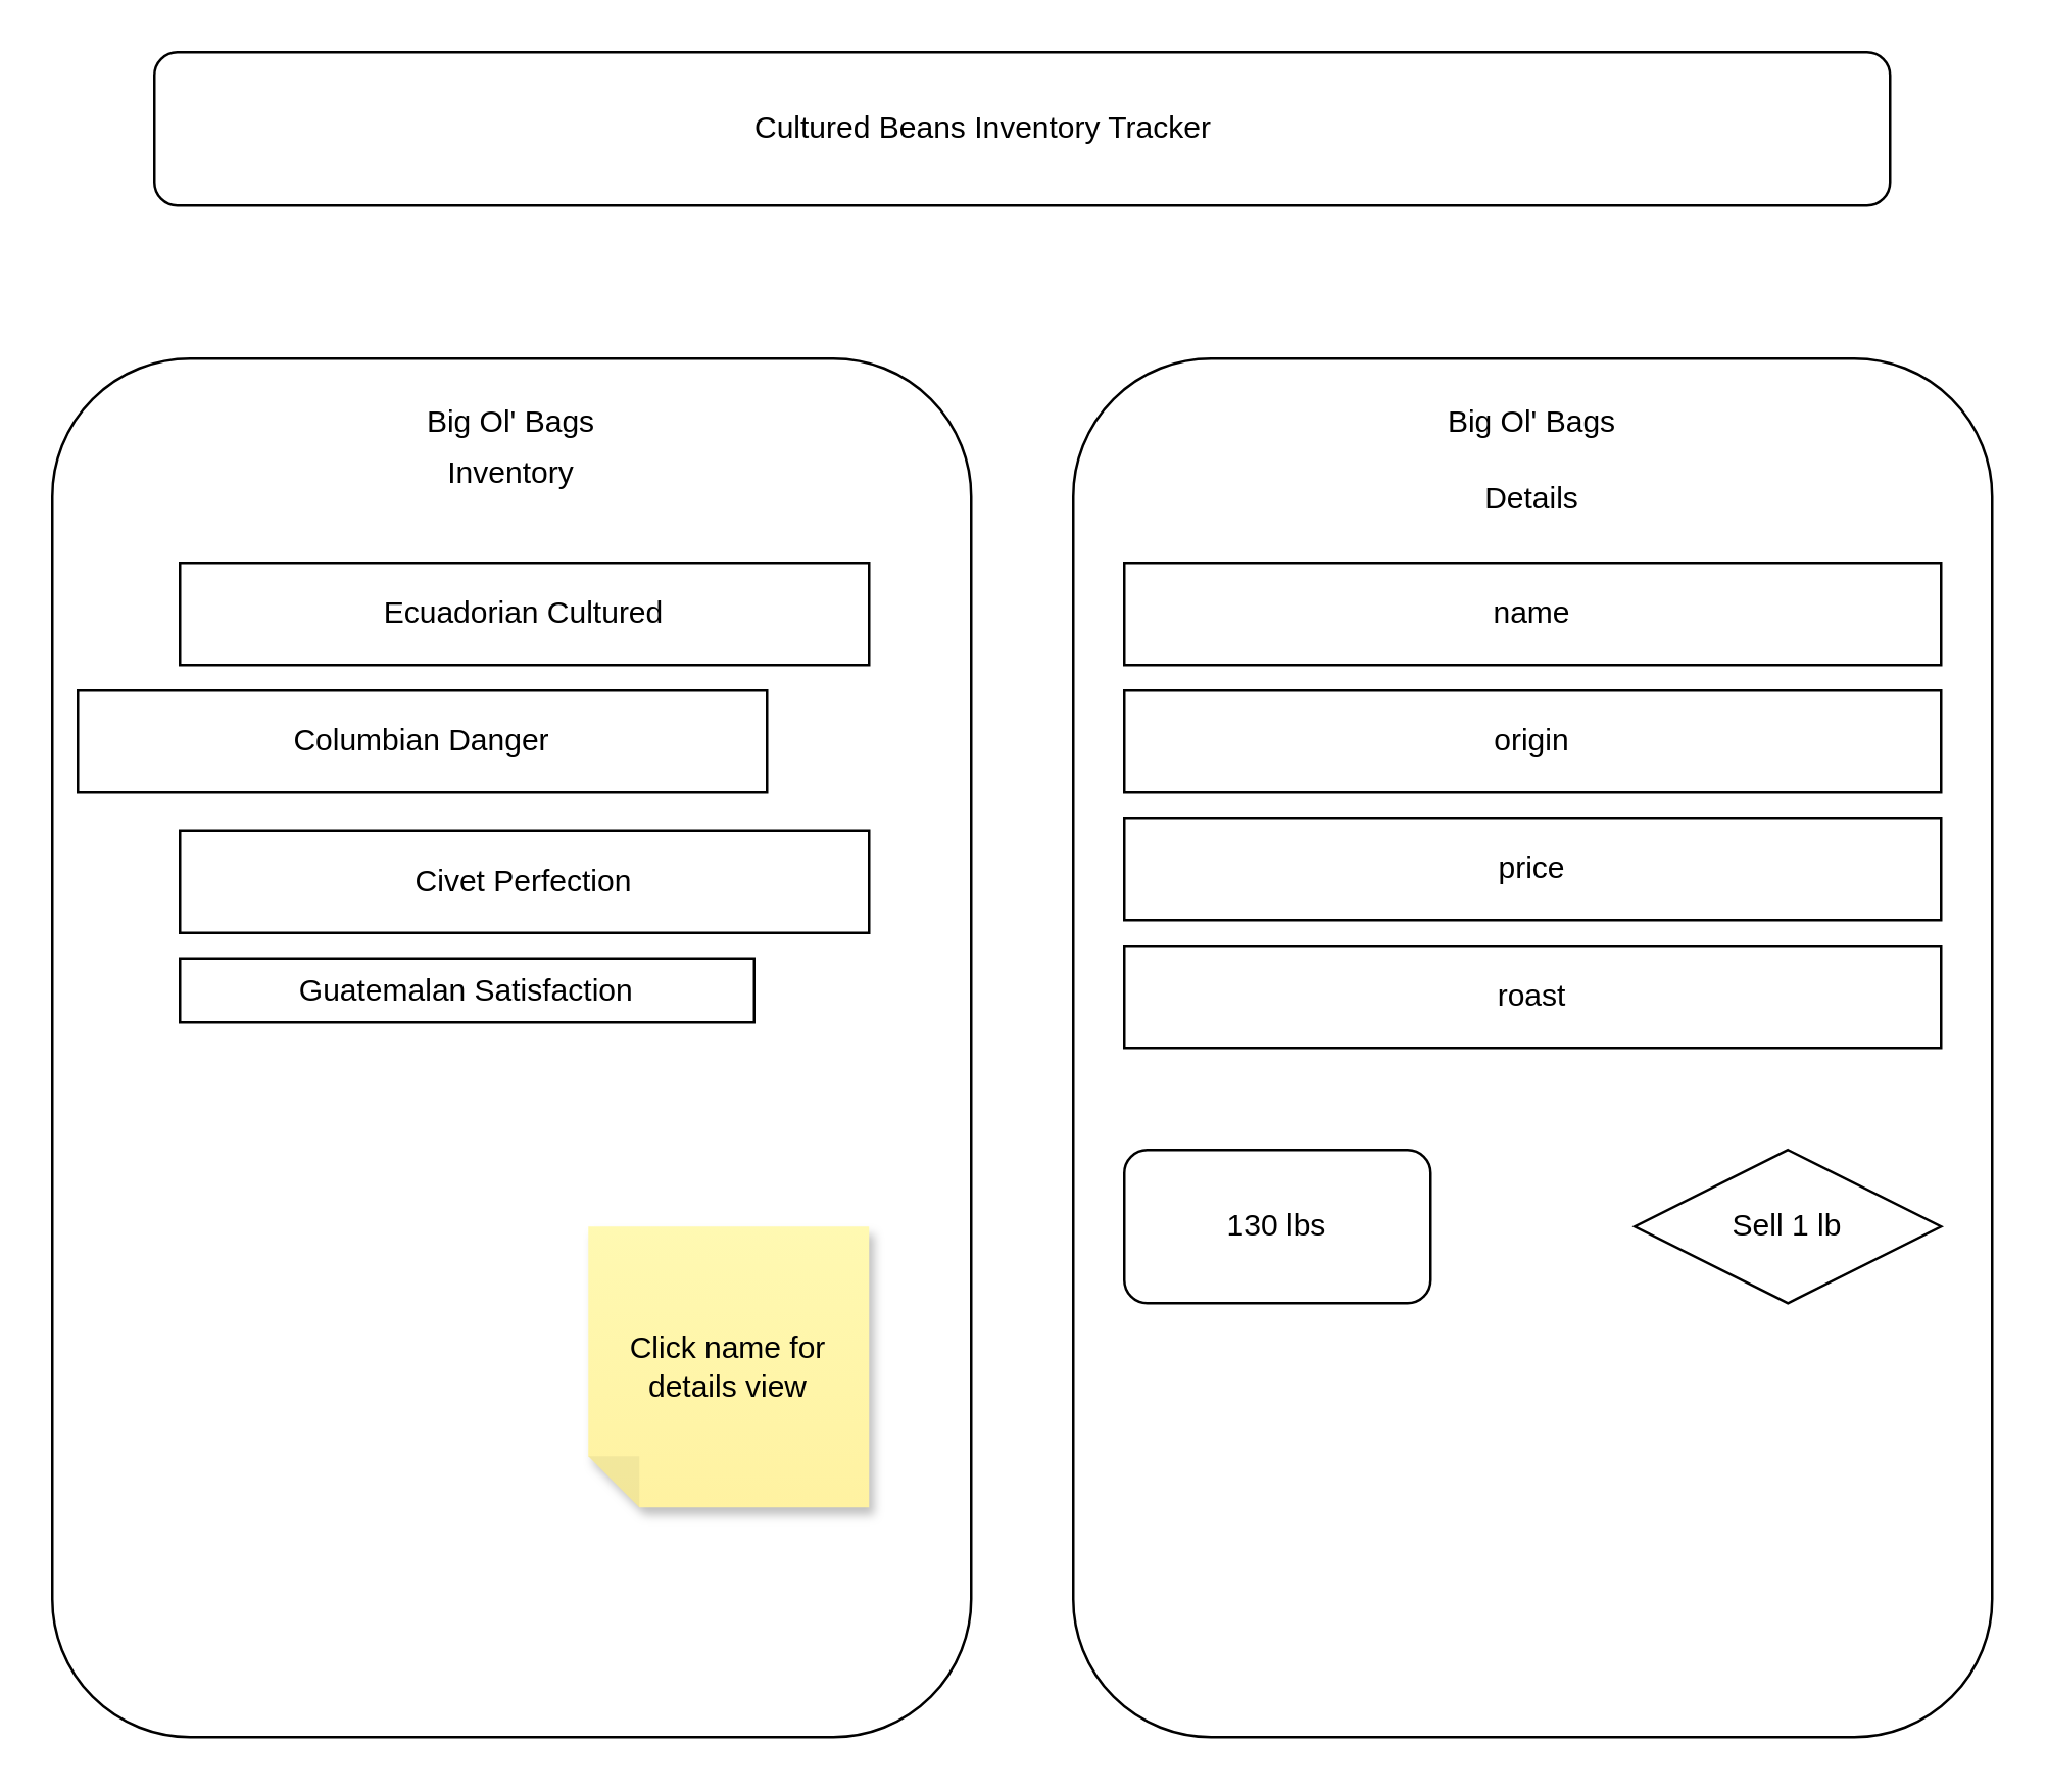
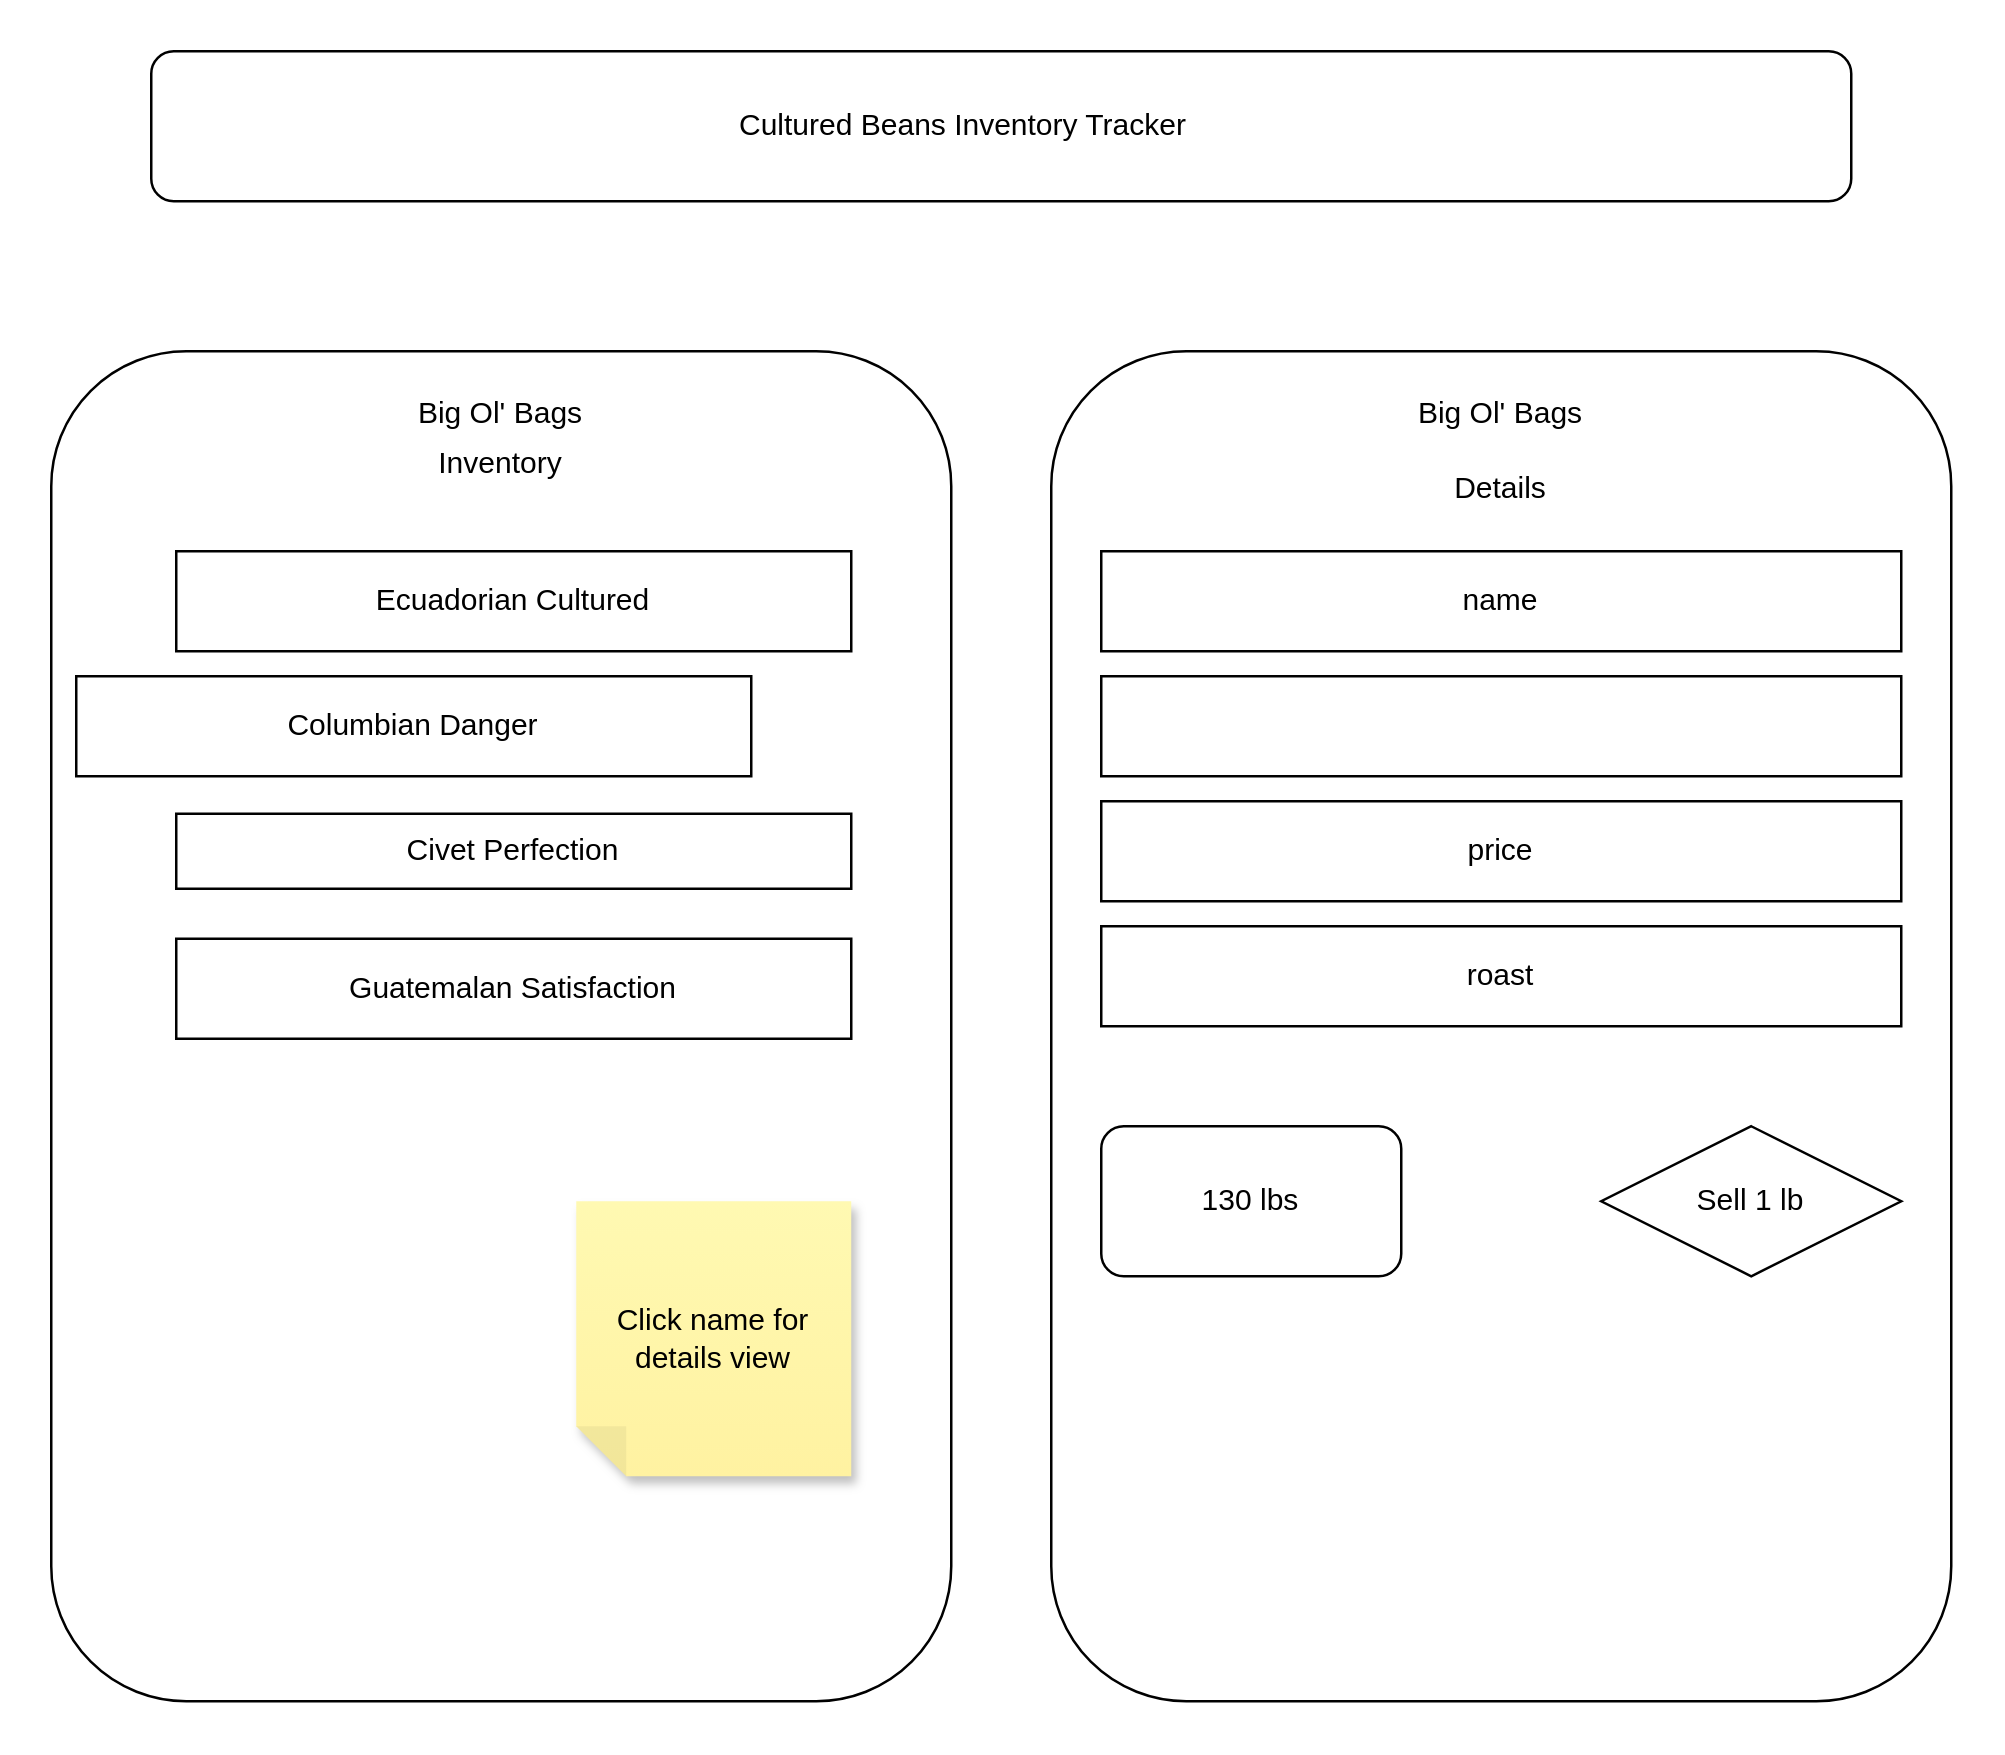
- <mxCell id="13" value="origin" style="text;strokeColor=none;align=center;fillColor=none;html=1;verticalAlign=middle;whiteSpace=wrap;rounded=0;" vertex="1" parent="1"><mxGeometry x="570" y="275" width="60" height="30" as="geometry" /></mxCell>
- <mxCell id="20" value="Civet Perfection" style="rounded=0;whiteSpace=wrap;html=1;" vertex="1" parent="1"><mxGeometry x="70" y="325" width="270" height="40" as="geometry" /></mxCell>
+ <mxCell id="20" value="Civet Perfection" style="rounded=0;whiteSpace=wrap;html=1;" vertex="1" parent="1"><mxGeometry x="70" y="325" width="270" height="30" as="geometry" /></mxCell>
- <mxCell id="21" value="Guatemalan Satisfaction" style="rounded=0;whiteSpace=wrap;html=1;" vertex="1" parent="1"><mxGeometry x="70" y="375" width="225" height="25" as="geometry" /></mxCell>
+ <mxCell id="21" value="Guatemalan Satisfaction" style="rounded=0;whiteSpace=wrap;html=1;" vertex="1" parent="1"><mxGeometry x="70" y="375" width="270" height="40" as="geometry" /></mxCell>
